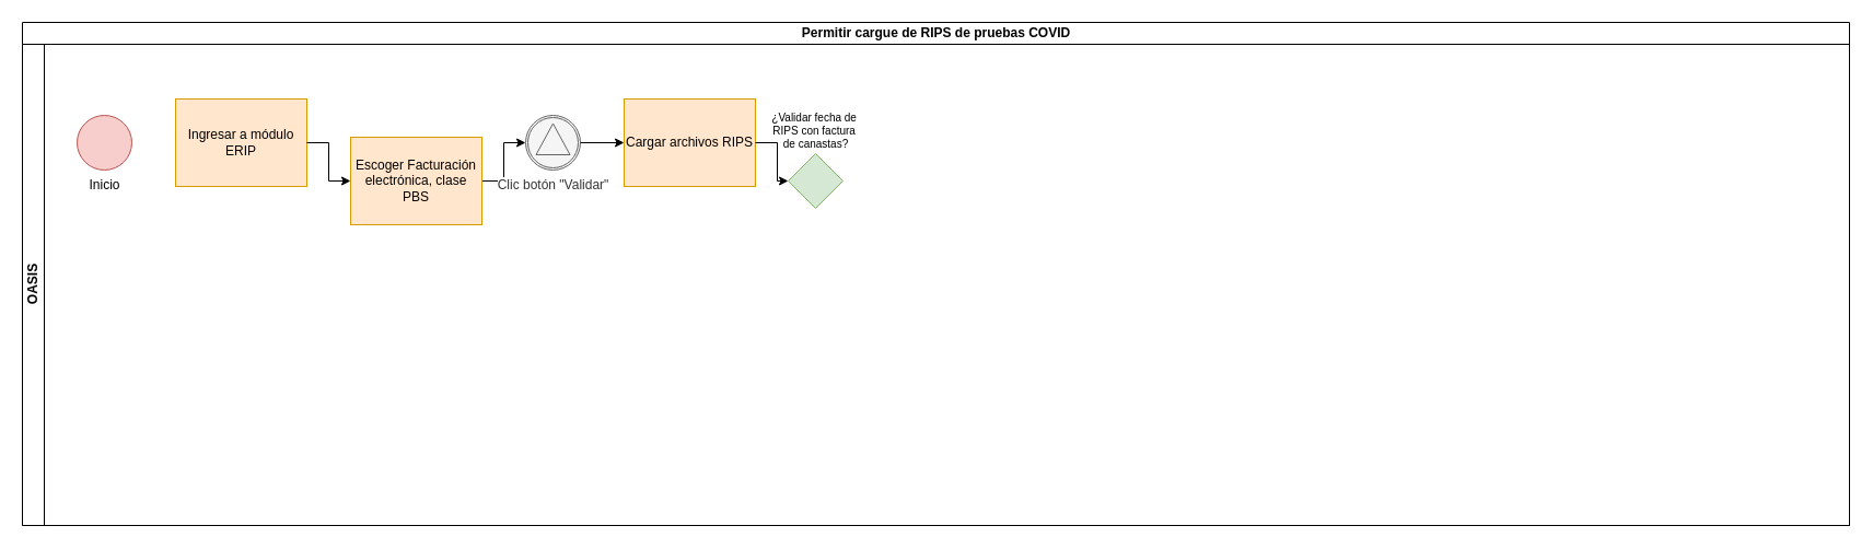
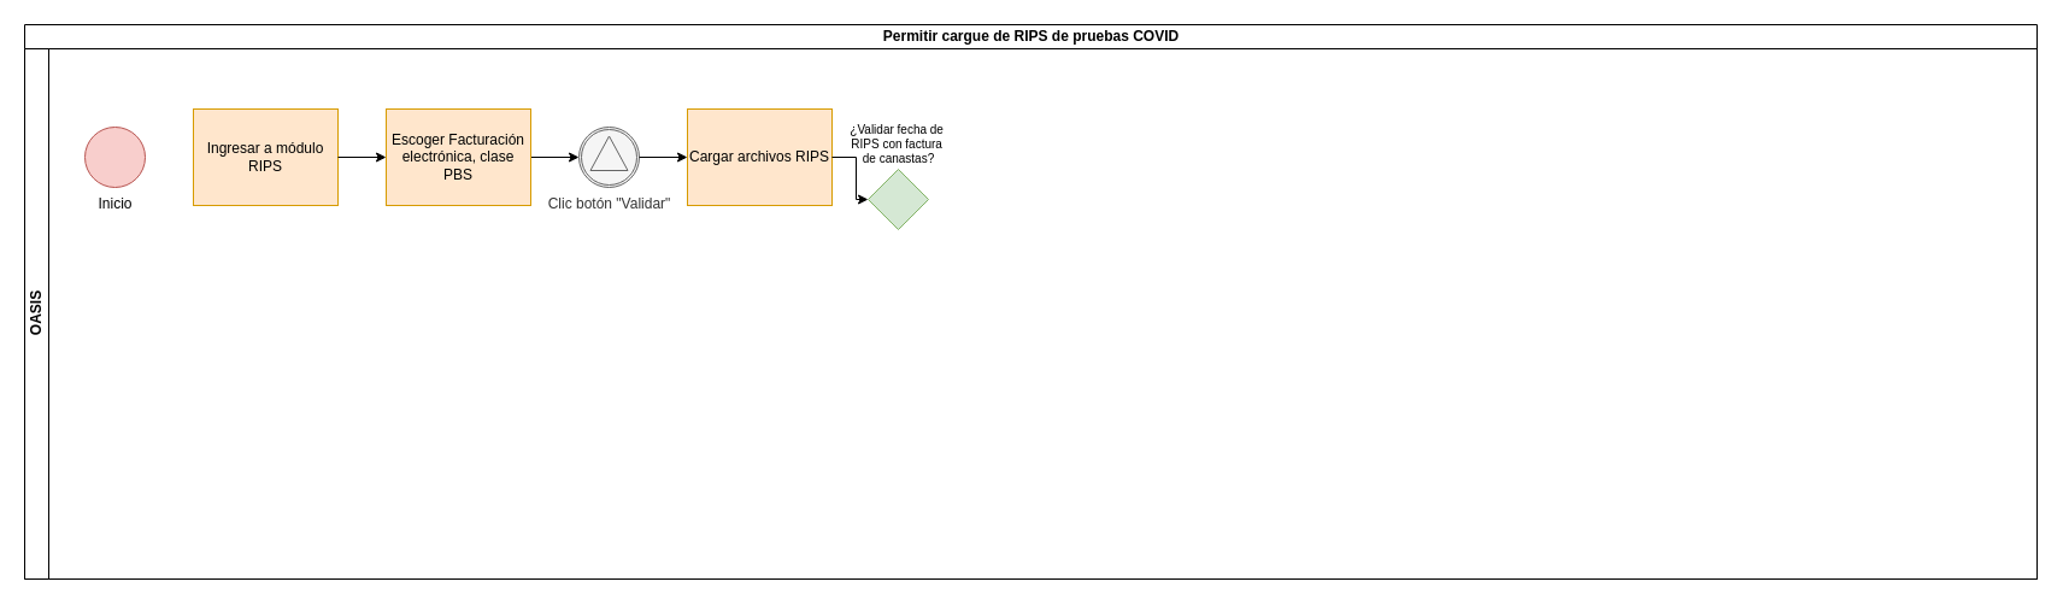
- <mxCell id="5" value="Ingresar a módulo ERIP" style="points=[[0.25,0,0],[0.5,0,0],[0.75,0,0],[1,0.25,0],[1,0.5,0],[1,0.75,0],[0.75,1,0],[0.5,1,0],[0.25,1,0],[0,0.75,0],[0,0.5,0],[0,0.25,0]];shape=mxgraph.bpmn.task2;whiteSpace=wrap;rectStyle=rounded;size=10;html=1;container=1;expand=0;collapsible=0;taskMarker=user;fillColor=#ffe6cc;strokeColor=#d79b00;" vertex="1" parent="3"><mxGeometry x="140" y="50" width="120" height="80" as="geometry" /></mxCell>
+ <mxCell id="5" value="Ingresar a módulo RIPS" style="points=[[0.25,0,0],[0.5,0,0],[0.75,0,0],[1,0.25,0],[1,0.5,0],[1,0.75,0],[0.75,1,0],[0.5,1,0],[0.25,1,0],[0,0.75,0],[0,0.5,0],[0,0.25,0]];shape=mxgraph.bpmn.task2;whiteSpace=wrap;rectStyle=rounded;size=10;html=1;container=1;expand=0;collapsible=0;taskMarker=user;fillColor=#ffe6cc;strokeColor=#d79b00;" vertex="1" parent="3"><mxGeometry x="140" y="50" width="120" height="80" as="geometry" /></mxCell>
- <mxCell id="7" value="Escoger Facturación electrónica, clase PBS" style="points=[[0.25,0,0],[0.5,0,0],[0.75,0,0],[1,0.25,0],[1,0.5,0],[1,0.75,0],[0.75,1,0],[0.5,1,0],[0.25,1,0],[0,0.75,0],[0,0.5,0],[0,0.25,0]];shape=mxgraph.bpmn.task2;whiteSpace=wrap;rectStyle=rounded;size=10;html=1;container=1;expand=0;collapsible=0;taskMarker=user;fillColor=#ffe6cc;strokeColor=#d79b00;" vertex="1" parent="3"><mxGeometry x="300" y="85" width="120" height="80" as="geometry" /></mxCell>
+ <mxCell id="7" value="Escoger Facturación electrónica, clase PBS" style="points=[[0.25,0,0],[0.5,0,0],[0.75,0,0],[1,0.25,0],[1,0.5,0],[1,0.75,0],[0.75,1,0],[0.5,1,0],[0.25,1,0],[0,0.75,0],[0,0.5,0],[0,0.25,0]];shape=mxgraph.bpmn.task2;whiteSpace=wrap;rectStyle=rounded;size=10;html=1;container=1;expand=0;collapsible=0;taskMarker=user;fillColor=#ffe6cc;strokeColor=#d79b00;" vertex="1" parent="3"><mxGeometry x="300" y="50" width="120" height="80" as="geometry" /></mxCell>
